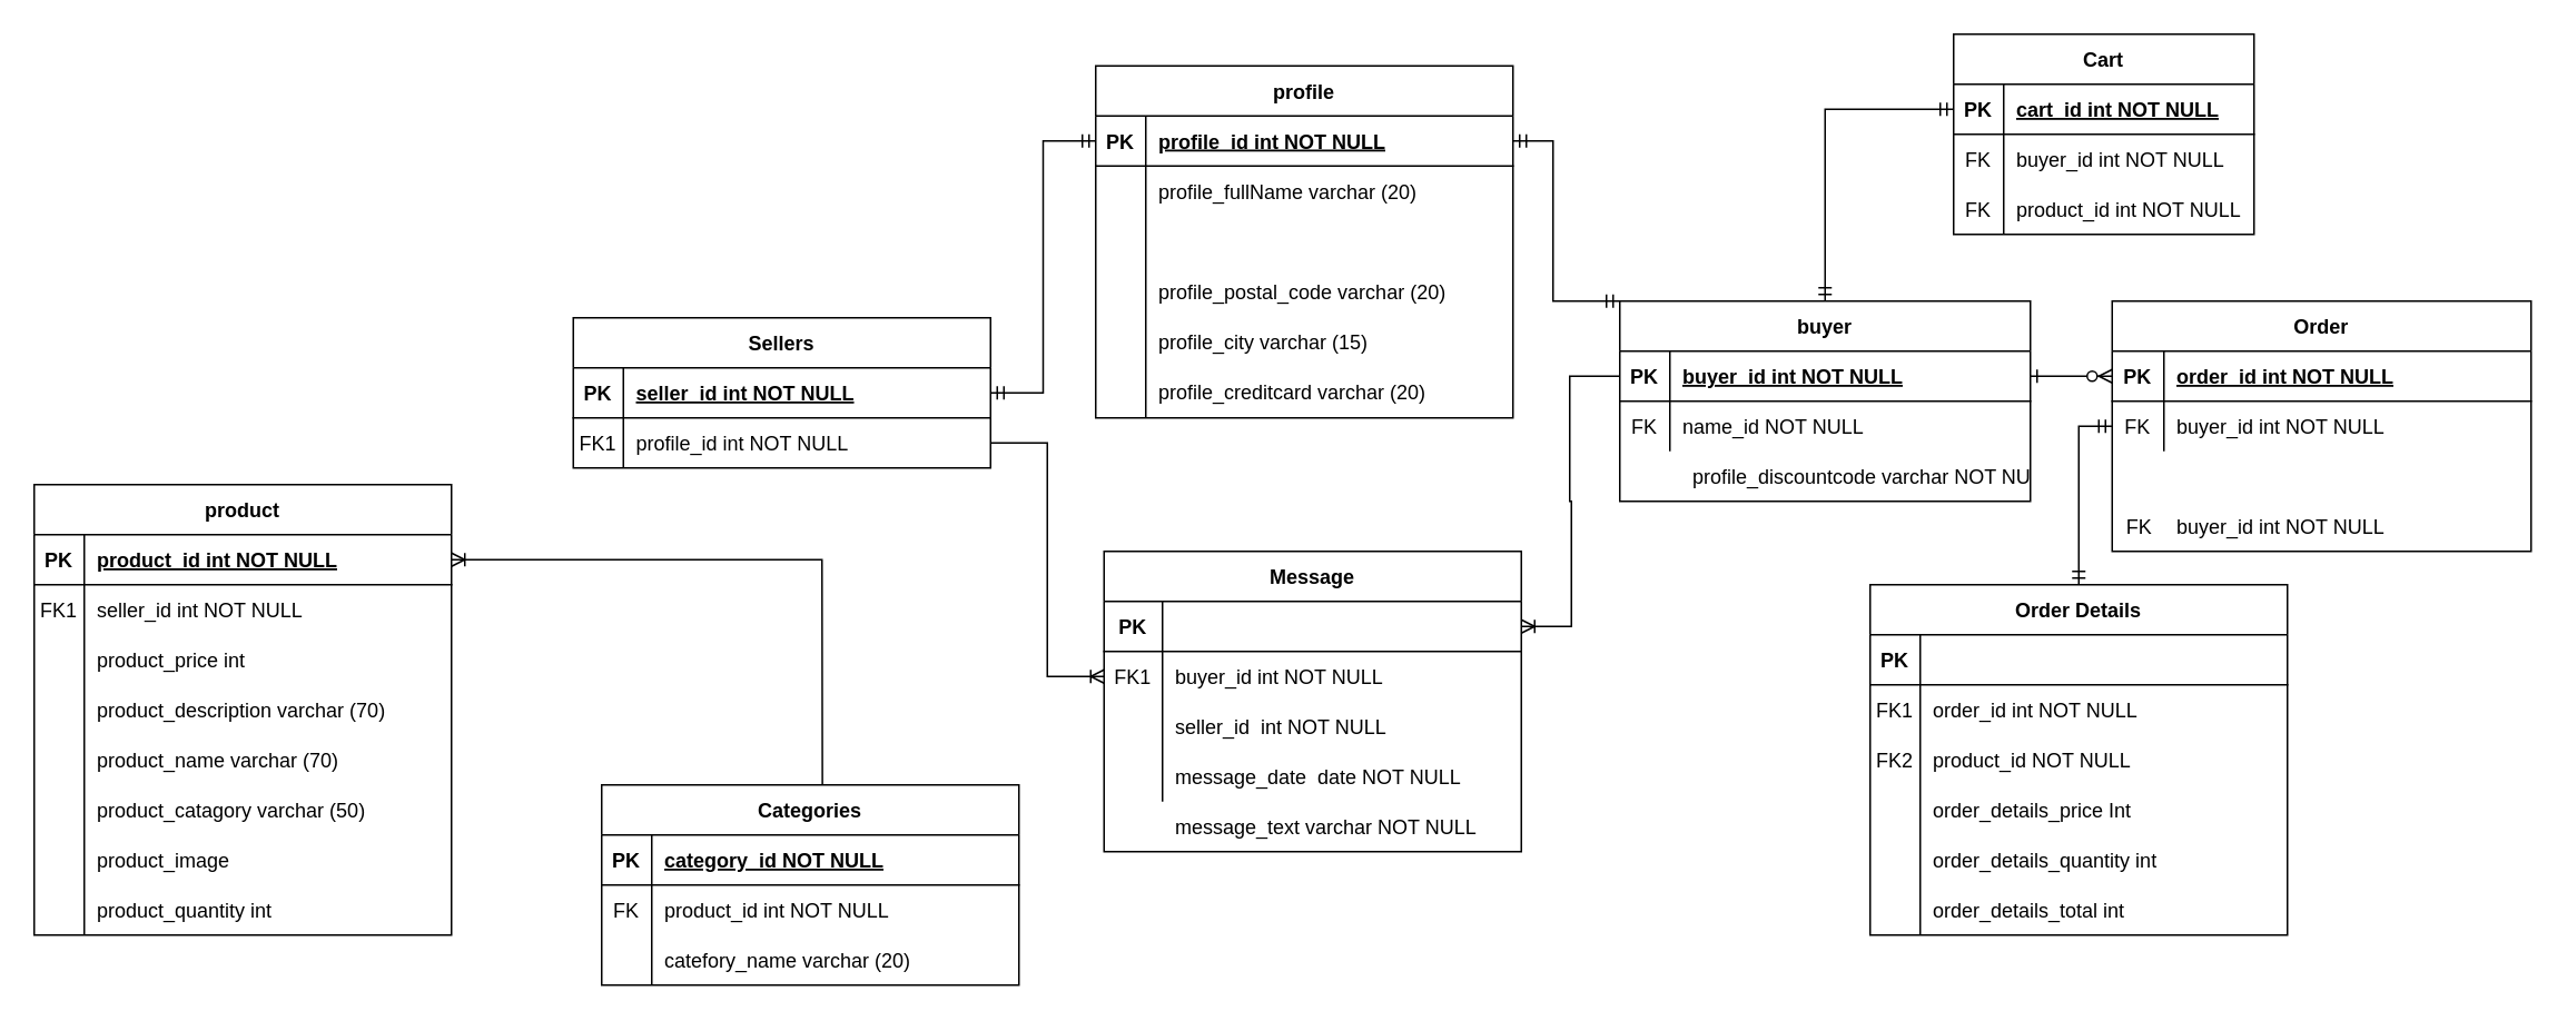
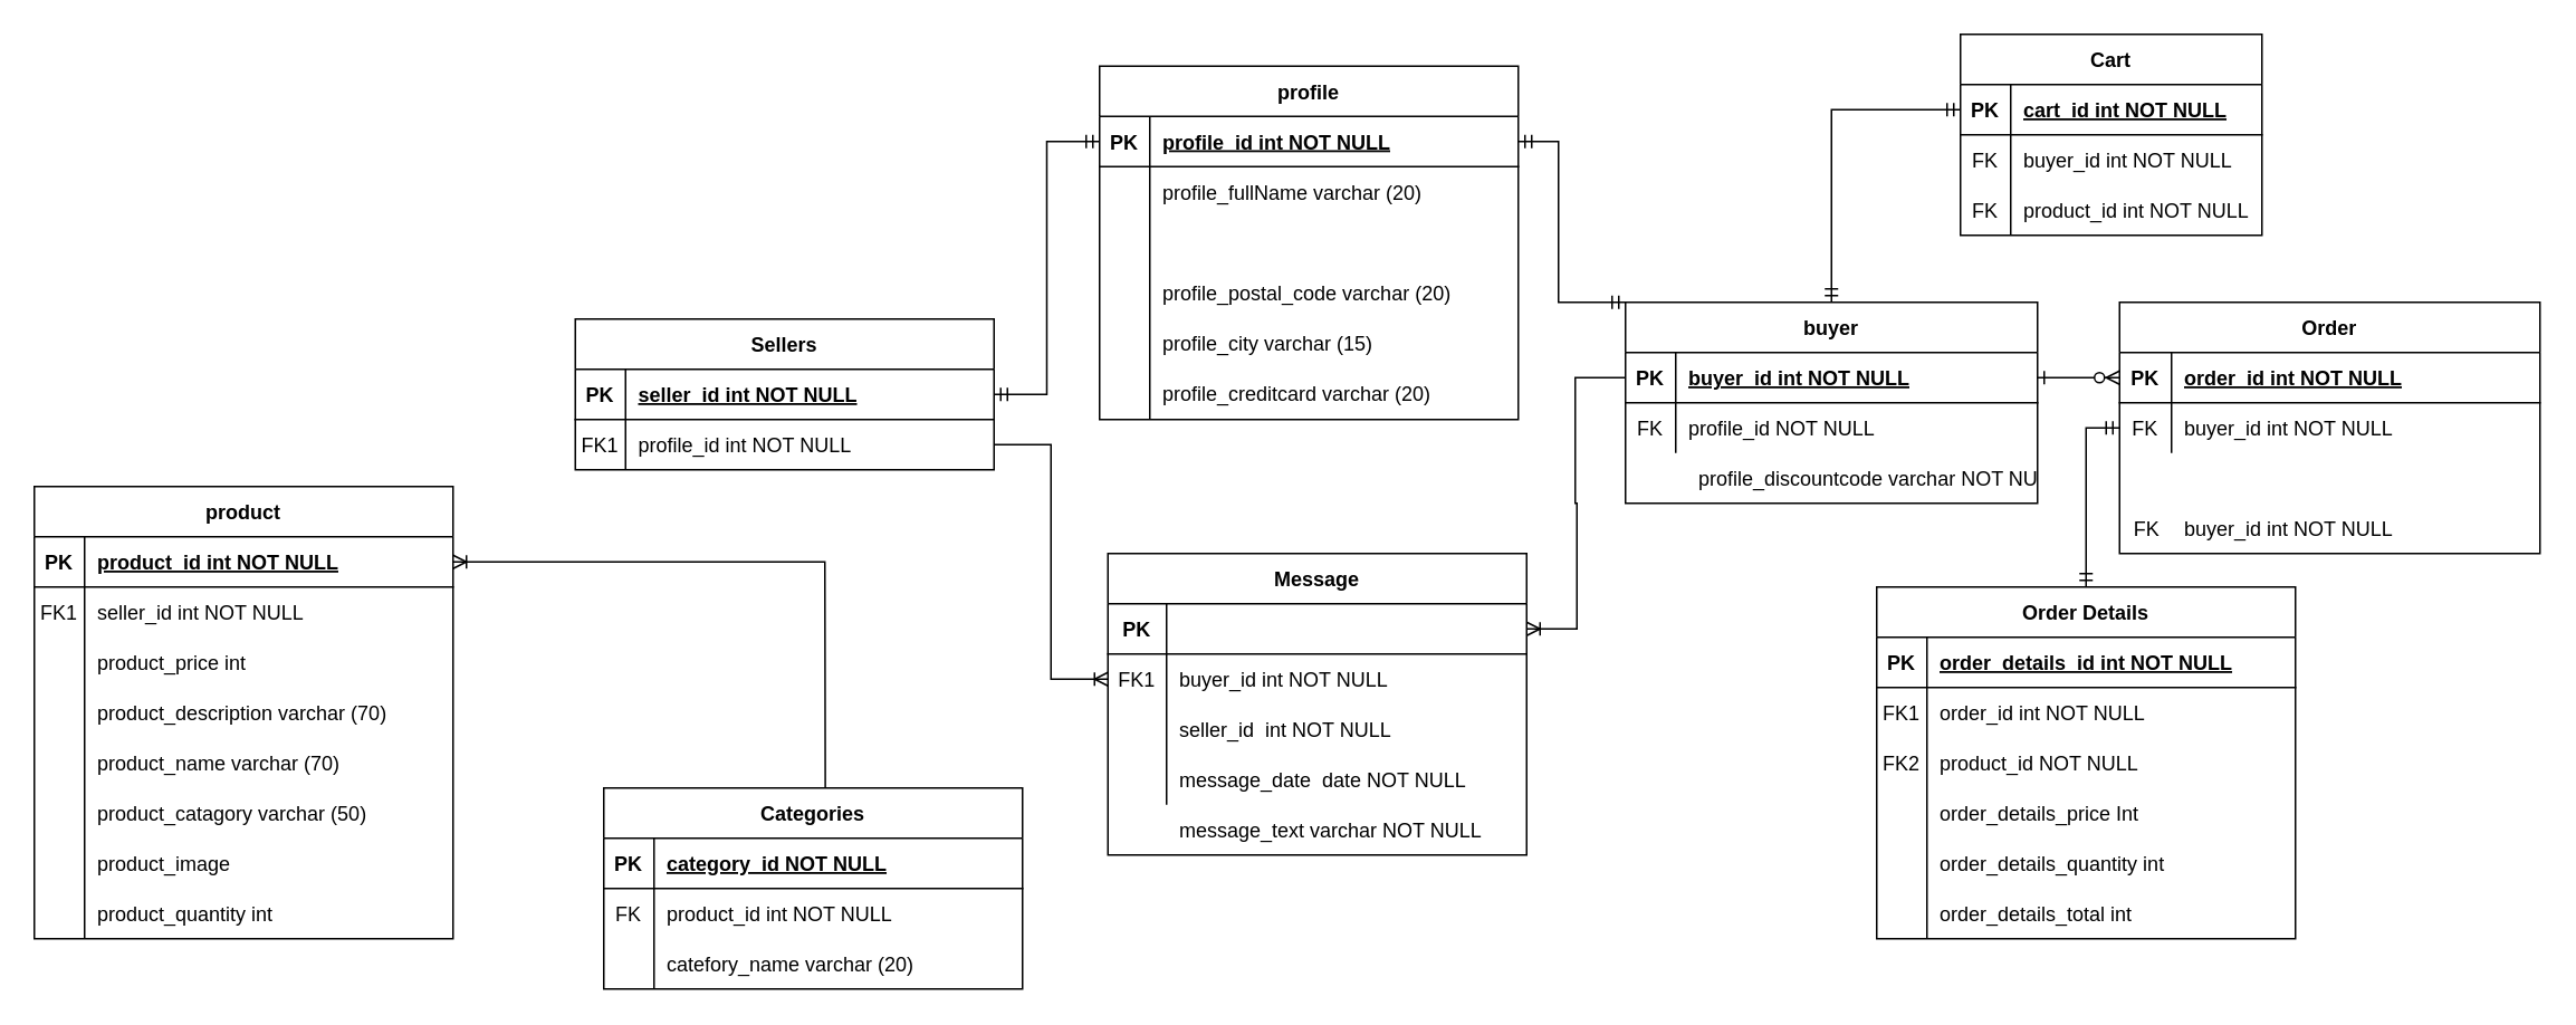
- <mxCell id="25" value="name_id NOT NULL" style="shape=partialRectangle;connectable=0;fillColor=none;top=0;left=0;bottom=0;right=0;align=left;spacingLeft=6;fontStyle=0;overflow=hidden;" parent="23" vertex="1"><mxGeometry x="30" width="216" height="30" as="geometry"><mxRectangle width="216" height="30" as="alternateBounds" /></mxGeometry></mxCell>
+ <mxCell id="25" value="profile_id NOT NULL" style="shape=partialRectangle;connectable=0;fillColor=none;top=0;left=0;bottom=0;right=0;align=left;spacingLeft=6;fontStyle=0;overflow=hidden;" parent="23" vertex="1"><mxGeometry x="30" width="216" height="30" as="geometry"><mxRectangle width="216" height="30" as="alternateBounds" /></mxGeometry></mxCell>
+ <mxCell id="98" value="order_details_id int NOT NULL " style="shape=partialRectangle;overflow=hidden;connectable=0;fillColor=none;top=0;left=0;bottom=0;right=0;align=left;spacingLeft=6;fontStyle=5;" parent="96" vertex="1"><mxGeometry x="30" width="220" height="30" as="geometry"><mxRectangle width="220" height="30" as="alternateBounds" /></mxGeometry></mxCell>
